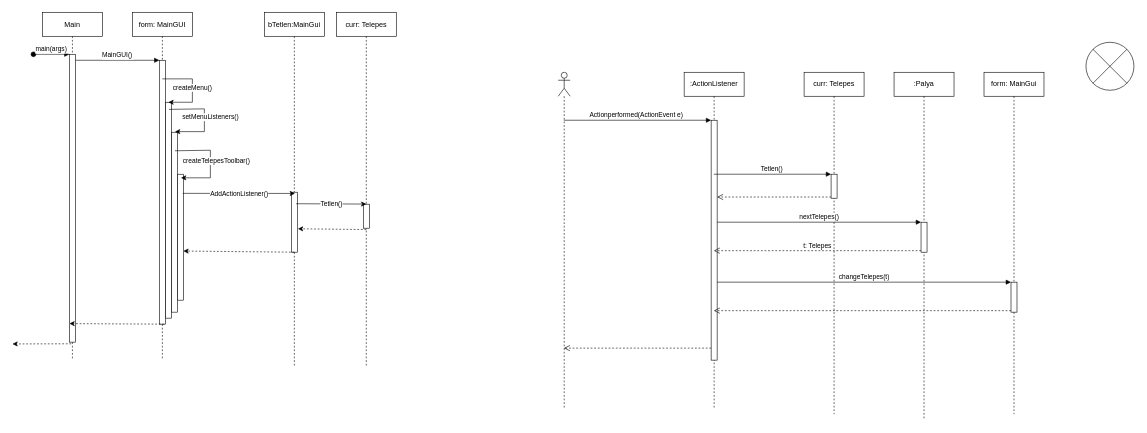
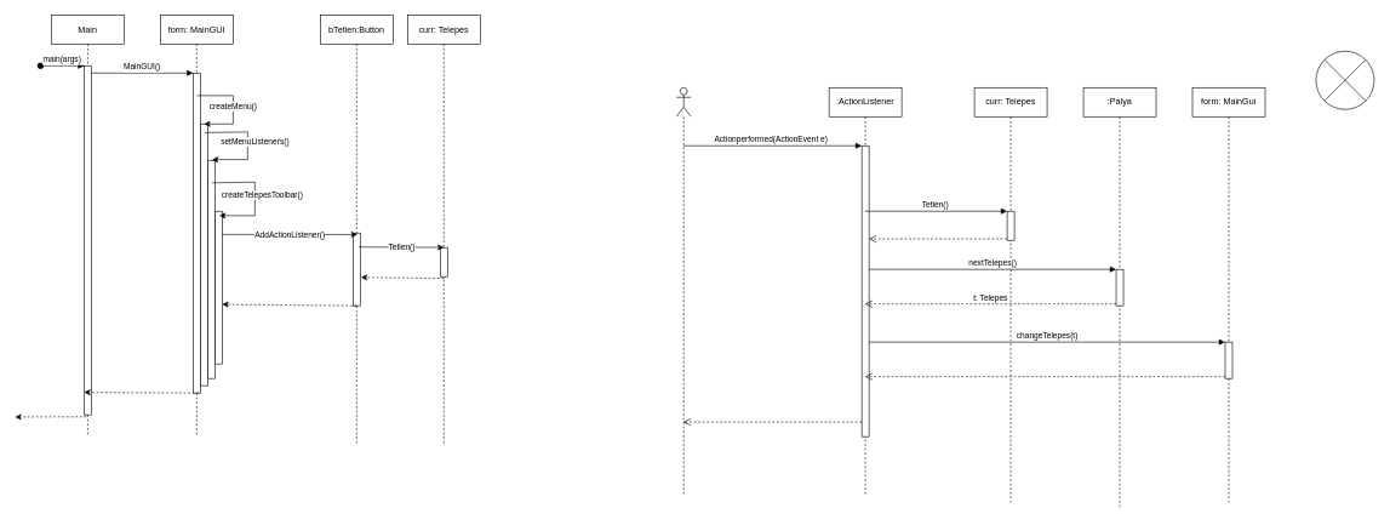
- <mxCell id="14" value="bTetlen:MainGui" style="shape=umlLifeline;perimeter=lifelinePerimeter;container=1;collapsible=0;recursiveResize=0;rounded=0;shadow=0;strokeWidth=1;" parent="1" vertex="1"><mxGeometry x="440" y="20" width="100" height="590" as="geometry" /></mxCell>
+ <mxCell id="14" value="bTetlen:Button" style="shape=umlLifeline;perimeter=lifelinePerimeter;container=1;collapsible=0;recursiveResize=0;rounded=0;shadow=0;strokeWidth=1;" parent="1" vertex="1"><mxGeometry x="440" y="20" width="100" height="590" as="geometry" /></mxCell>
